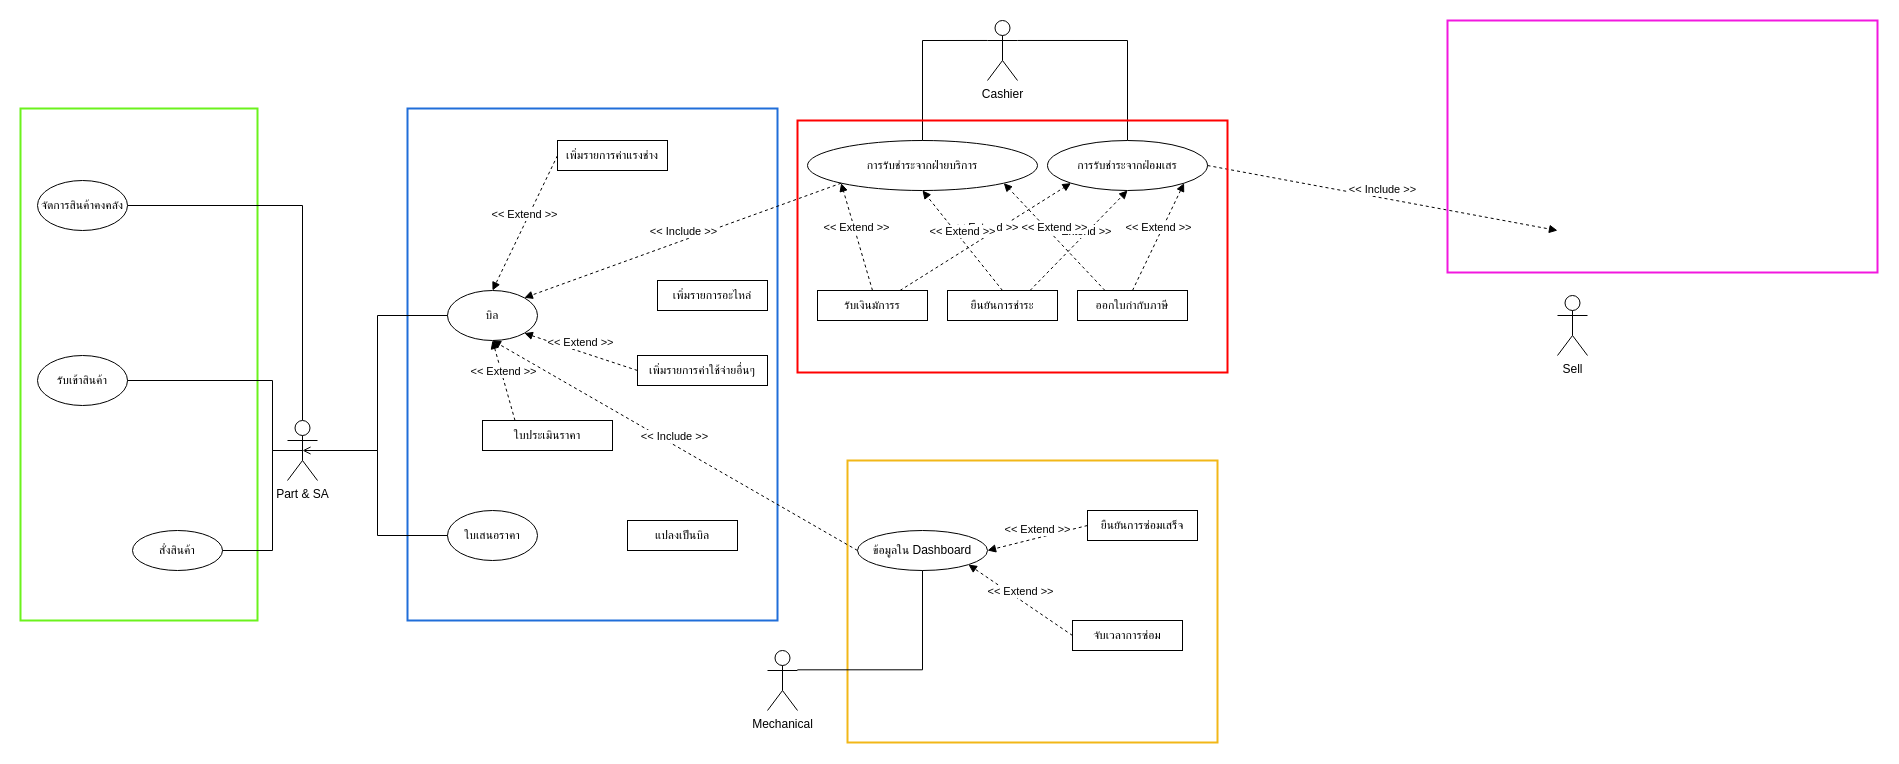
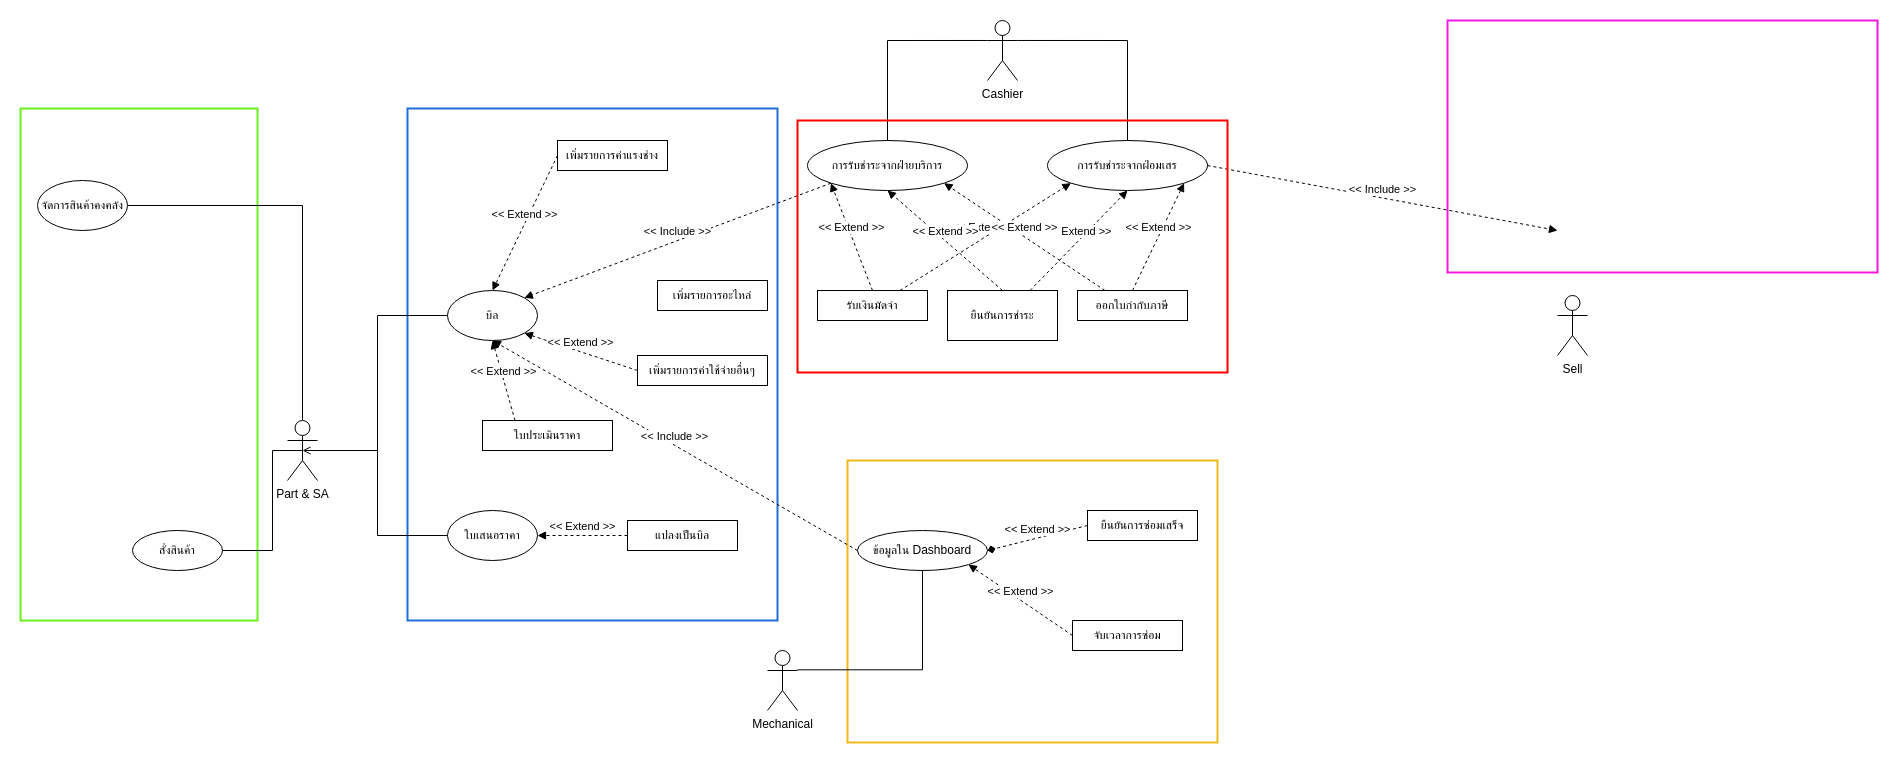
- <mxCell id="13" value="การรับชำระจากฝ่ายบริการ" style="ellipse;whiteSpace=wrap;html=1;" vertex="1" parent="1"><mxGeometry x="807" y="140" width="230" height="50" as="geometry" /></mxCell>
+ <mxCell id="13" value="การรับชำระจากฝ่ายบริการ" style="ellipse;whiteSpace=wrap;html=1;" vertex="1" parent="1"><mxGeometry x="807" y="140" width="160" height="50" as="geometry" /></mxCell>
- <mxCell id="40" value="รับเงินมัการร" style="html=1;whiteSpace=wrap;" vertex="1" parent="1"><mxGeometry x="817" y="290" width="110" height="30" as="geometry" /></mxCell>
+ <mxCell id="40" value="รับเงินมัดจำ" style="html=1;whiteSpace=wrap;" vertex="1" parent="1"><mxGeometry x="817" y="290" width="110" height="30" as="geometry" /></mxCell>
- <mxCell id="39" value="ยืนยันการชำระ" style="html=1;whiteSpace=wrap;" vertex="1" parent="1"><mxGeometry x="947" y="290" width="110" height="30" as="geometry" /></mxCell>
+ <mxCell id="39" value="ยืนยันการชำระ" style="html=1;whiteSpace=wrap;" vertex="1" parent="1"><mxGeometry x="947" y="290" width="110" height="50" as="geometry" /></mxCell>
- <mxCell id="14" value="รับเข้าสินค้า" style="ellipse;whiteSpace=wrap;html=1;" vertex="1" parent="1"><mxGeometry x="37" y="355" width="90" height="50" as="geometry" /></mxCell>
- <mxCell id="18" style="edgeStyle=orthogonalEdgeStyle;rounded=0;orthogonalLoop=1;jettySize=auto;html=1;exitX=1;exitY=0.5;exitDx=0;exitDy=0;entryX=0.5;entryY=0.5;entryDx=0;entryDy=0;entryPerimeter=0;endArrow=none;endFill=0;" edge="1" parent="1" source="14" target="6"><mxGeometry relative="1" as="geometry"><mxPoint x="397" y="500" as="sourcePoint" /><mxPoint x="347" y="420" as="targetPoint" /><Array as="points"><mxPoint x="272" y="380" /><mxPoint x="272" y="450" /></Array></mxGeometry></mxCell>
+ <mxCell id="28" value="&amp;lt;&amp;lt; Extend &amp;gt;&amp;gt;" style="html=1;verticalAlign=bottom;endArrow=block;curved=0;rounded=0;dashed=1;entryX=1;entryY=0.5;entryDx=0;entryDy=0;exitX=0;exitY=0.5;exitDx=0;exitDy=0;" edge="1" parent="1" source="21" target="11"><mxGeometry width="80" relative="1" as="geometry"><mxPoint x="547" y="565" as="sourcePoint" /><mxPoint x="627" y="565" as="targetPoint" /></mxGeometry></mxCell>
- <mxCell id="27" value="&amp;lt;&amp;lt; Extend &amp;gt;&amp;gt;" style="html=1;verticalAlign=bottom;endArrow=block;curved=0;rounded=0;dashed=1;entryX=1;entryY=0.5;entryDx=0;entryDy=0;exitX=0;exitY=0.5;exitDx=0;exitDy=0;" edge="1" parent="1" source="35" target="16"><mxGeometry width="80" relative="1" as="geometry"><mxPoint x="907" y="330" as="sourcePoint" /><mxPoint x="987" y="330" as="targetPoint" /></mxGeometry></mxCell>
+ <mxCell id="27" value="&amp;lt;&amp;lt; Extend &amp;gt;&amp;gt;" style="html=1;verticalAlign=bottom;endArrow=diamond;curved=0;rounded=0;dashed=1;entryX=1;entryY=0.5;entryDx=0;entryDy=0;exitX=0;exitY=0.5;exitDx=0;exitDy=0;" edge="1" parent="1" source="35" target="16"><mxGeometry width="80" relative="1" as="geometry"><mxPoint x="907" y="330" as="sourcePoint" /><mxPoint x="987" y="330" as="targetPoint" /></mxGeometry></mxCell>
